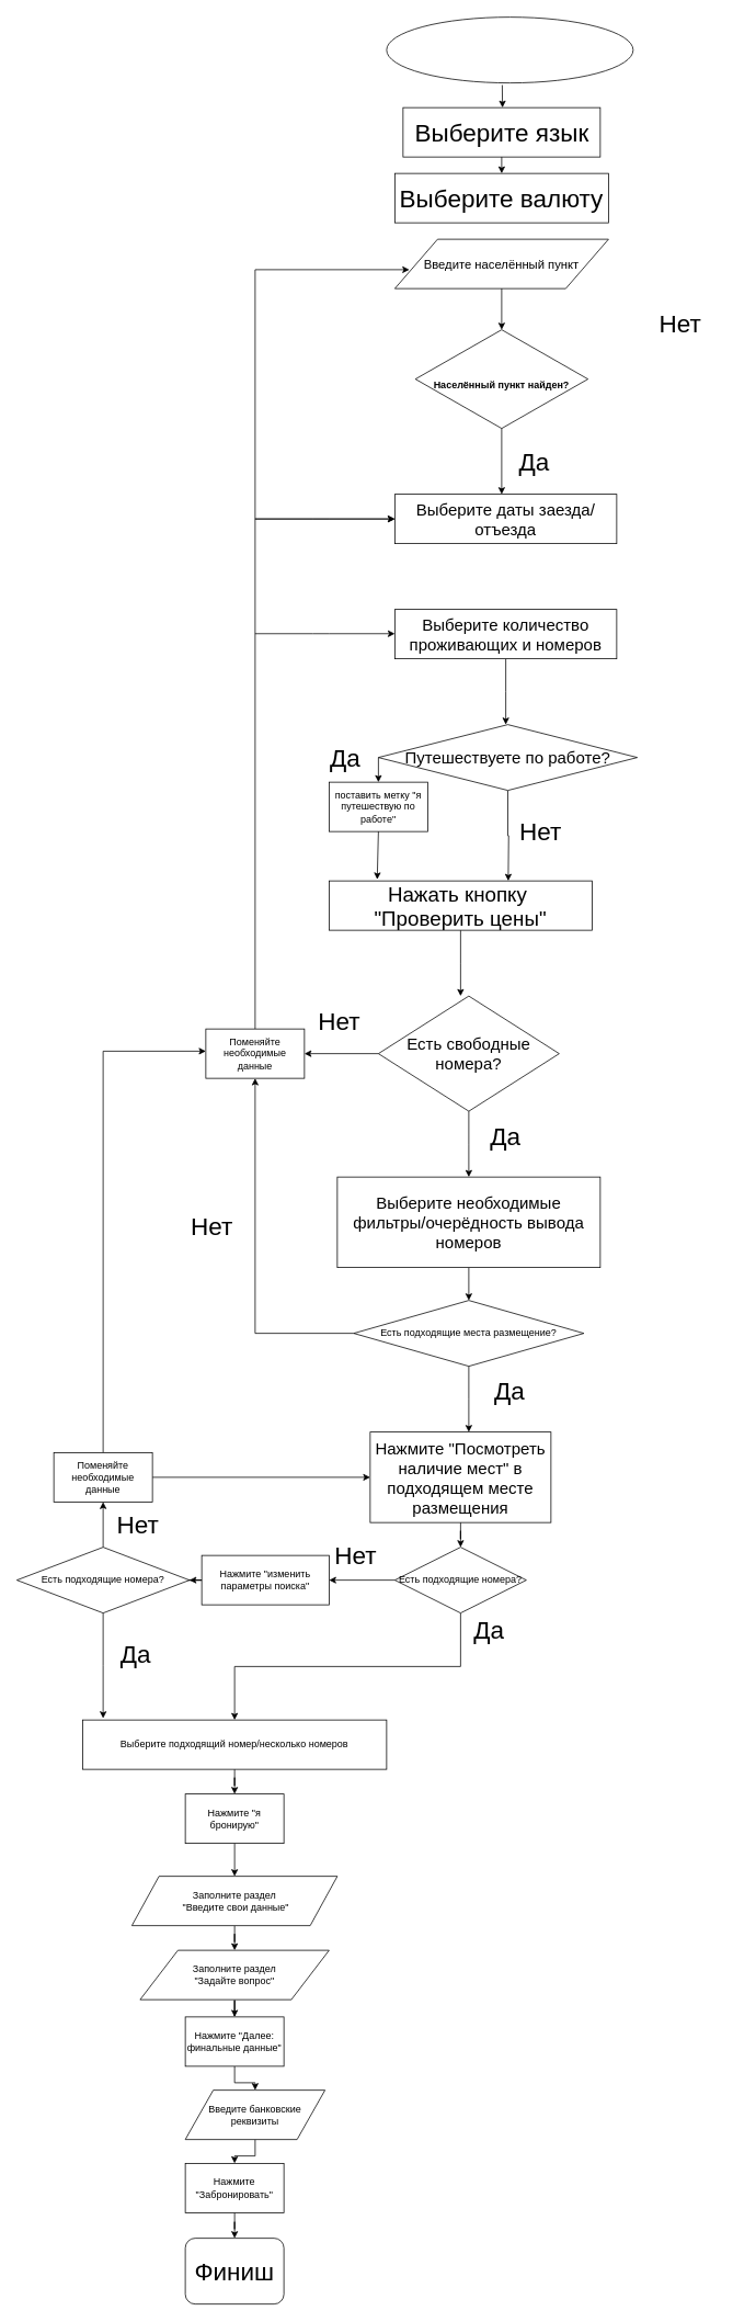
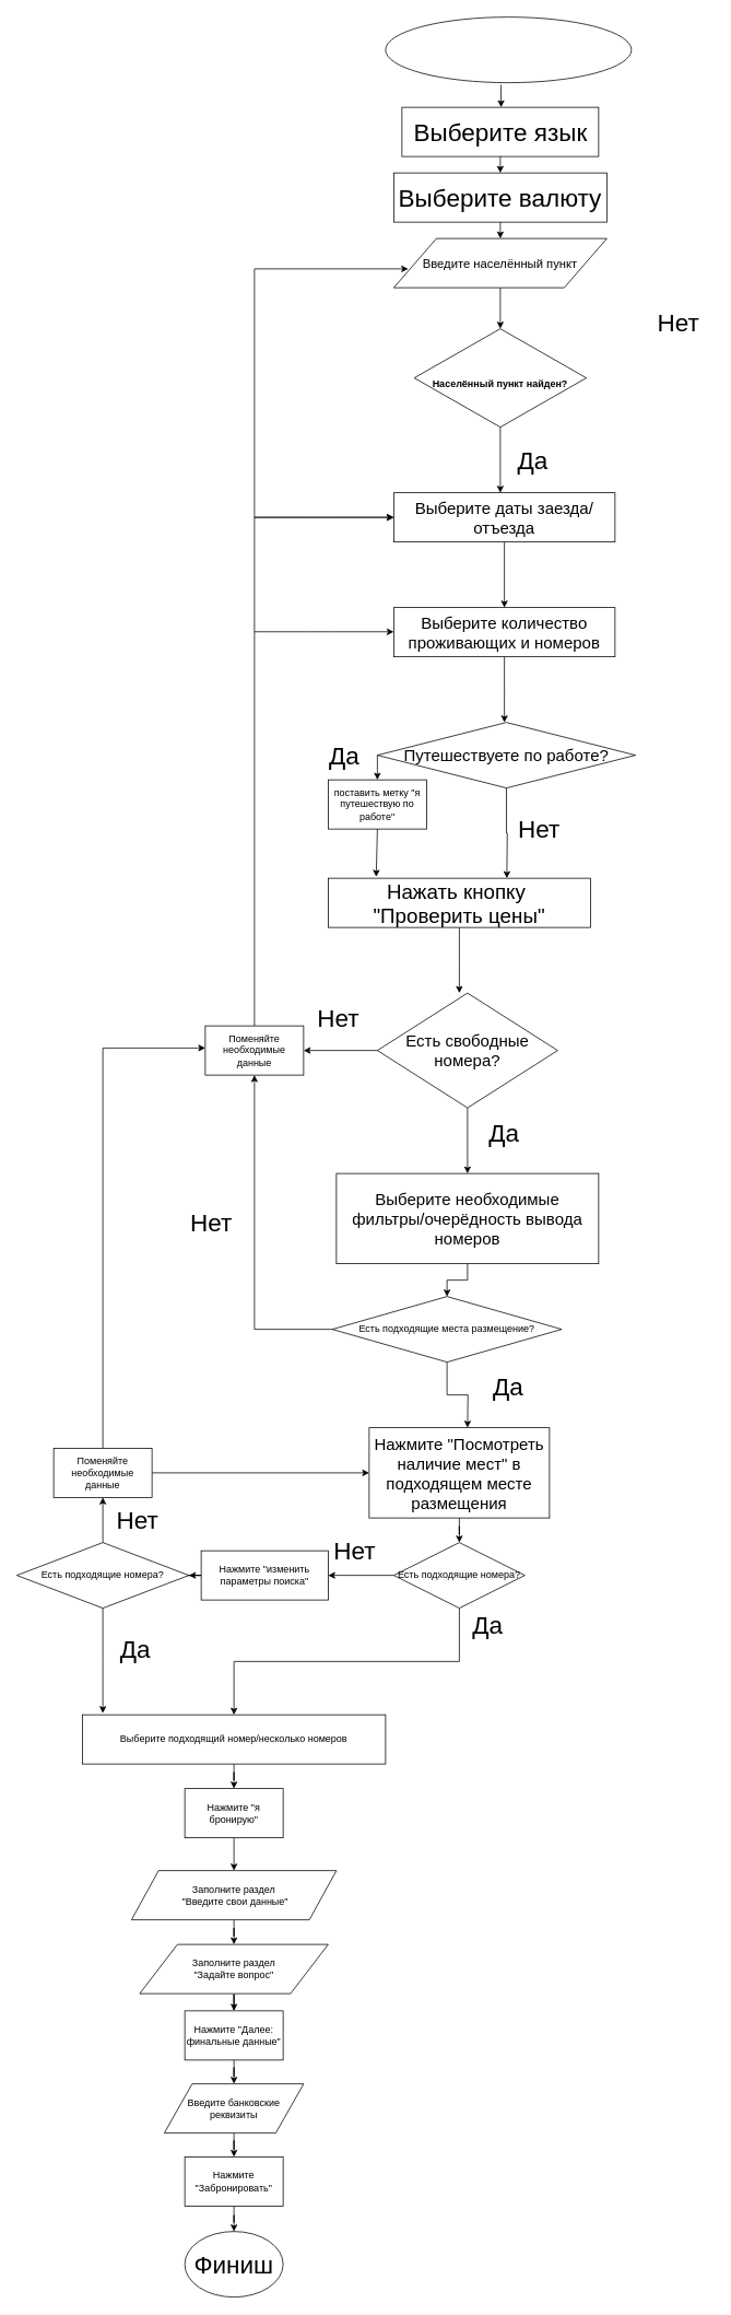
+ <mxCell id="8" value="" parent="1" style="endArrow=classic;html=1;fontSize=30;exitX=0.5;exitY=1;exitDx=0;exitDy=0;" target="9" source="7" edge="1"><mxGeometry as="geometry" height="50" width="50" relative="1"><mxPoint as="sourcePoint" y="340" x="470" /><mxPoint as="targetPoint" y="320" x="610" /></mxGeometry></mxCell>
+ <mxCell id="15" value="" parent="1" style="edgeStyle=orthogonalEdgeStyle;rounded=0;orthogonalLoop=1;jettySize=auto;html=1;fontSize=20;" target="18" source="16" edge="1"><mxGeometry as="geometry" relative="1" /></mxCell>
- <mxCell id="42" value="Есть подходящие места размещение?" parent="1" vertex="1" style="rhombus;whiteSpace=wrap;html=1;"><mxGeometry as="geometry" height="80" width="280" y="1580" x="430" /></mxCell>
+ <mxCell id="42" value="Есть подходящие места размещение?" parent="1" vertex="1" style="rhombus;whiteSpace=wrap;html=1;"><mxGeometry x="405" y="1580" as="geometry" height="80" width="280" /></mxCell>
- <mxCell id="73" value="Введите банковские реквизиты" parent="1" vertex="1" style="shape=parallelogram;perimeter=parallelogramPerimeter;whiteSpace=wrap;html=1;"><mxGeometry x="225" y="2540" as="geometry" height="60" width="170" /></mxCell>
+ <mxCell id="73" value="Введите банковские реквизиты" parent="1" vertex="1" style="shape=parallelogram;perimeter=parallelogramPerimeter;whiteSpace=wrap;html=1;"><mxGeometry as="geometry" height="60" width="170" y="2540" x="200" /></mxCell>
- <mxCell id="76" value="&lt;font style=&quot;font-size: 30px&quot;&gt;Финиш&lt;/font&gt;" parent="1" vertex="1" style="whiteSpace=wrap;html=1;rounded=1;"><mxGeometry as="geometry" height="80" width="120" y="2720" x="225" /></mxCell>
+ <mxCell id="76" value="&lt;font style=&quot;font-size: 30px&quot;&gt;Финиш&lt;/font&gt;" parent="1" vertex="1" style="ellipse;whiteSpace=wrap;html=1;"><mxGeometry as="geometry" height="80" width="120" y="2720" x="225" /></mxCell>
